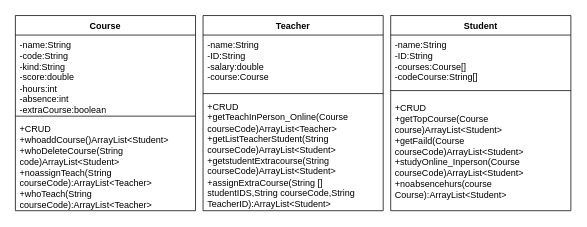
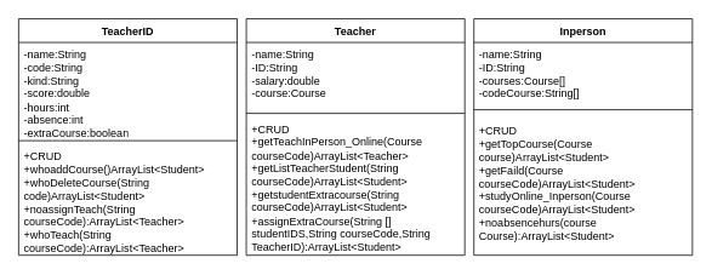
- <mxCell id="2" value="Course" style="swimlane;fontStyle=1;align=center;verticalAlign=top;childLayout=stackLayout;horizontal=1;startSize=26;horizontalStack=0;resizeParent=1;resizeParentMax=0;resizeLast=0;collapsible=1;marginBottom=0;whiteSpace=wrap;html=1;" vertex="1" parent="1"><mxGeometry x="20" y="20" width="240" height="260" as="geometry"><mxRectangle x="174" y="340" width="80" height="30" as="alternateBounds" /></mxGeometry></mxCell>
+ <mxCell id="2" value="TeacherID" style="swimlane;fontStyle=1;align=center;verticalAlign=top;childLayout=stackLayout;horizontal=1;startSize=26;horizontalStack=0;resizeParent=1;resizeParentMax=0;resizeLast=0;collapsible=1;marginBottom=0;whiteSpace=wrap;html=1;" vertex="1" parent="1"><mxGeometry x="20" y="20" width="240" height="260" as="geometry"><mxRectangle x="174" y="340" width="80" height="30" as="alternateBounds" /></mxGeometry></mxCell>
- <mxCell id="10" value="Student" style="swimlane;fontStyle=1;align=center;verticalAlign=top;childLayout=stackLayout;horizontal=1;startSize=26;horizontalStack=0;resizeParent=1;resizeParentMax=0;resizeLast=0;collapsible=1;marginBottom=0;whiteSpace=wrap;html=1;" vertex="1" parent="1"><mxGeometry x="520" y="20" width="240" height="260" as="geometry"><mxRectangle x="174" y="340" width="80" height="30" as="alternateBounds" /></mxGeometry></mxCell>
+ <mxCell id="10" value="Inperson" style="swimlane;fontStyle=1;align=center;verticalAlign=top;childLayout=stackLayout;horizontal=1;startSize=26;horizontalStack=0;resizeParent=1;resizeParentMax=0;resizeLast=0;collapsible=1;marginBottom=0;whiteSpace=wrap;html=1;" vertex="1" parent="1"><mxGeometry x="520" y="20" width="240" height="260" as="geometry"><mxRectangle x="174" y="340" width="80" height="30" as="alternateBounds" /></mxGeometry></mxCell>
